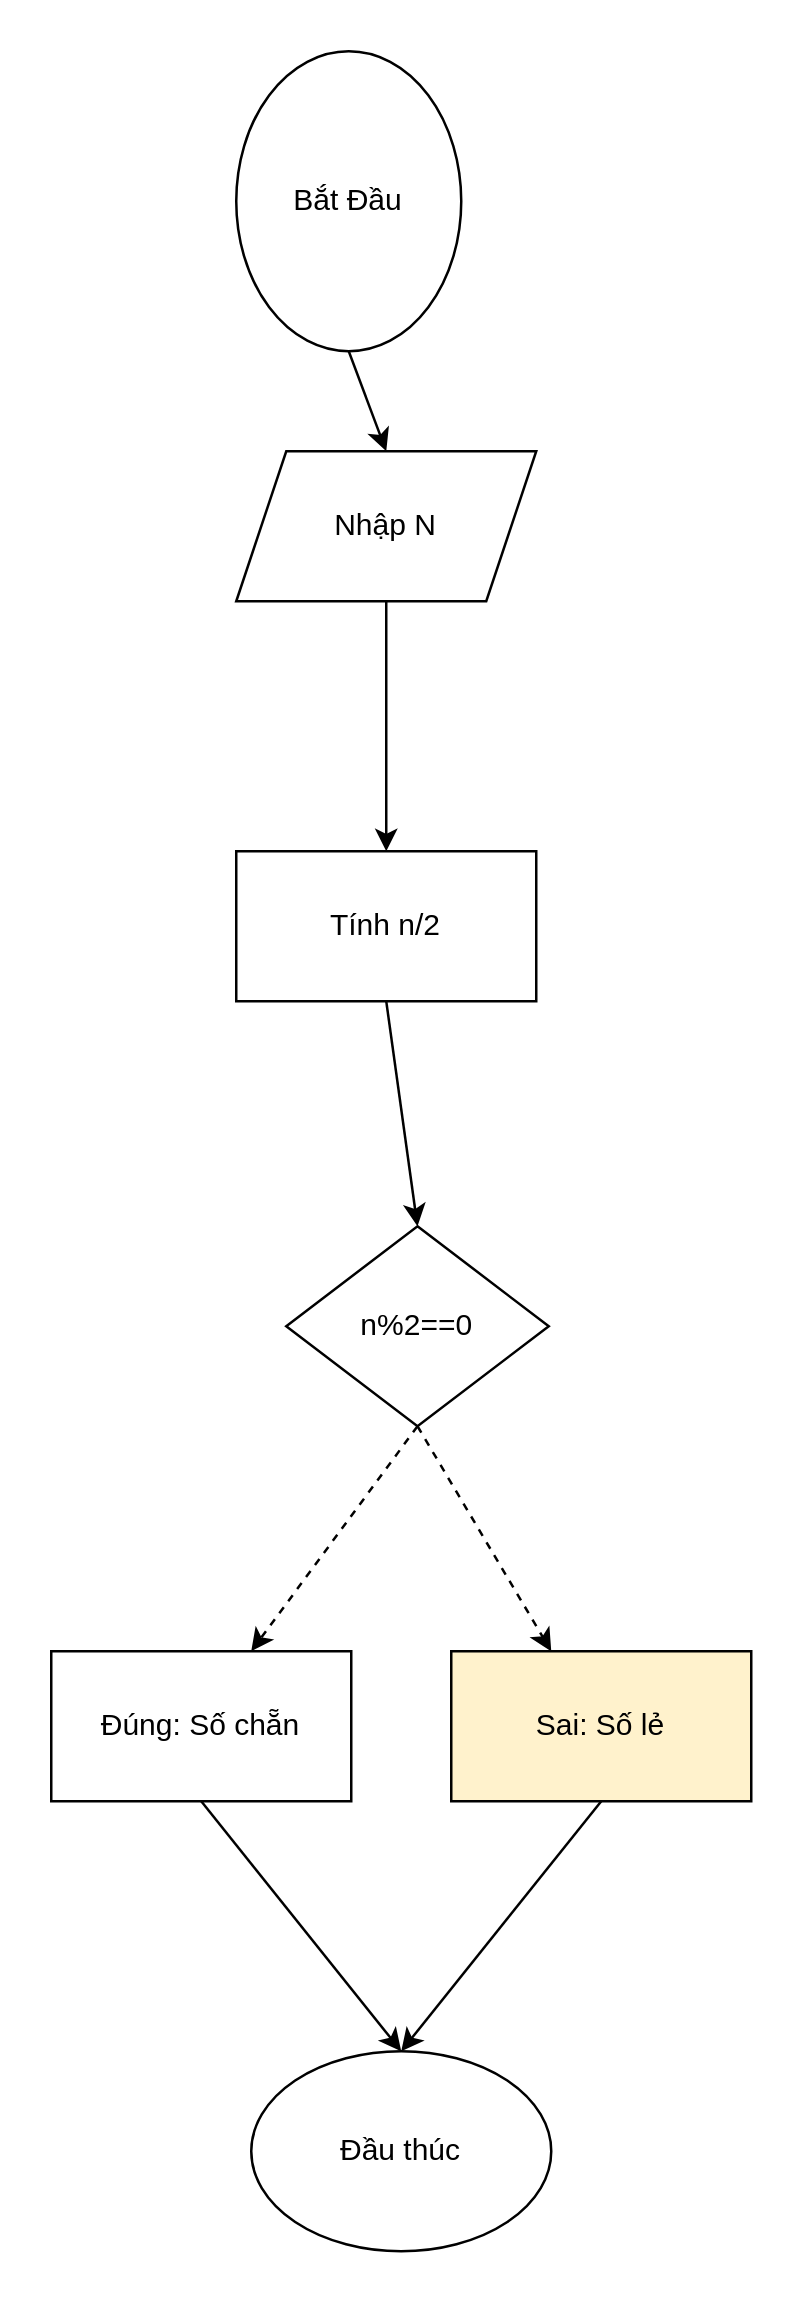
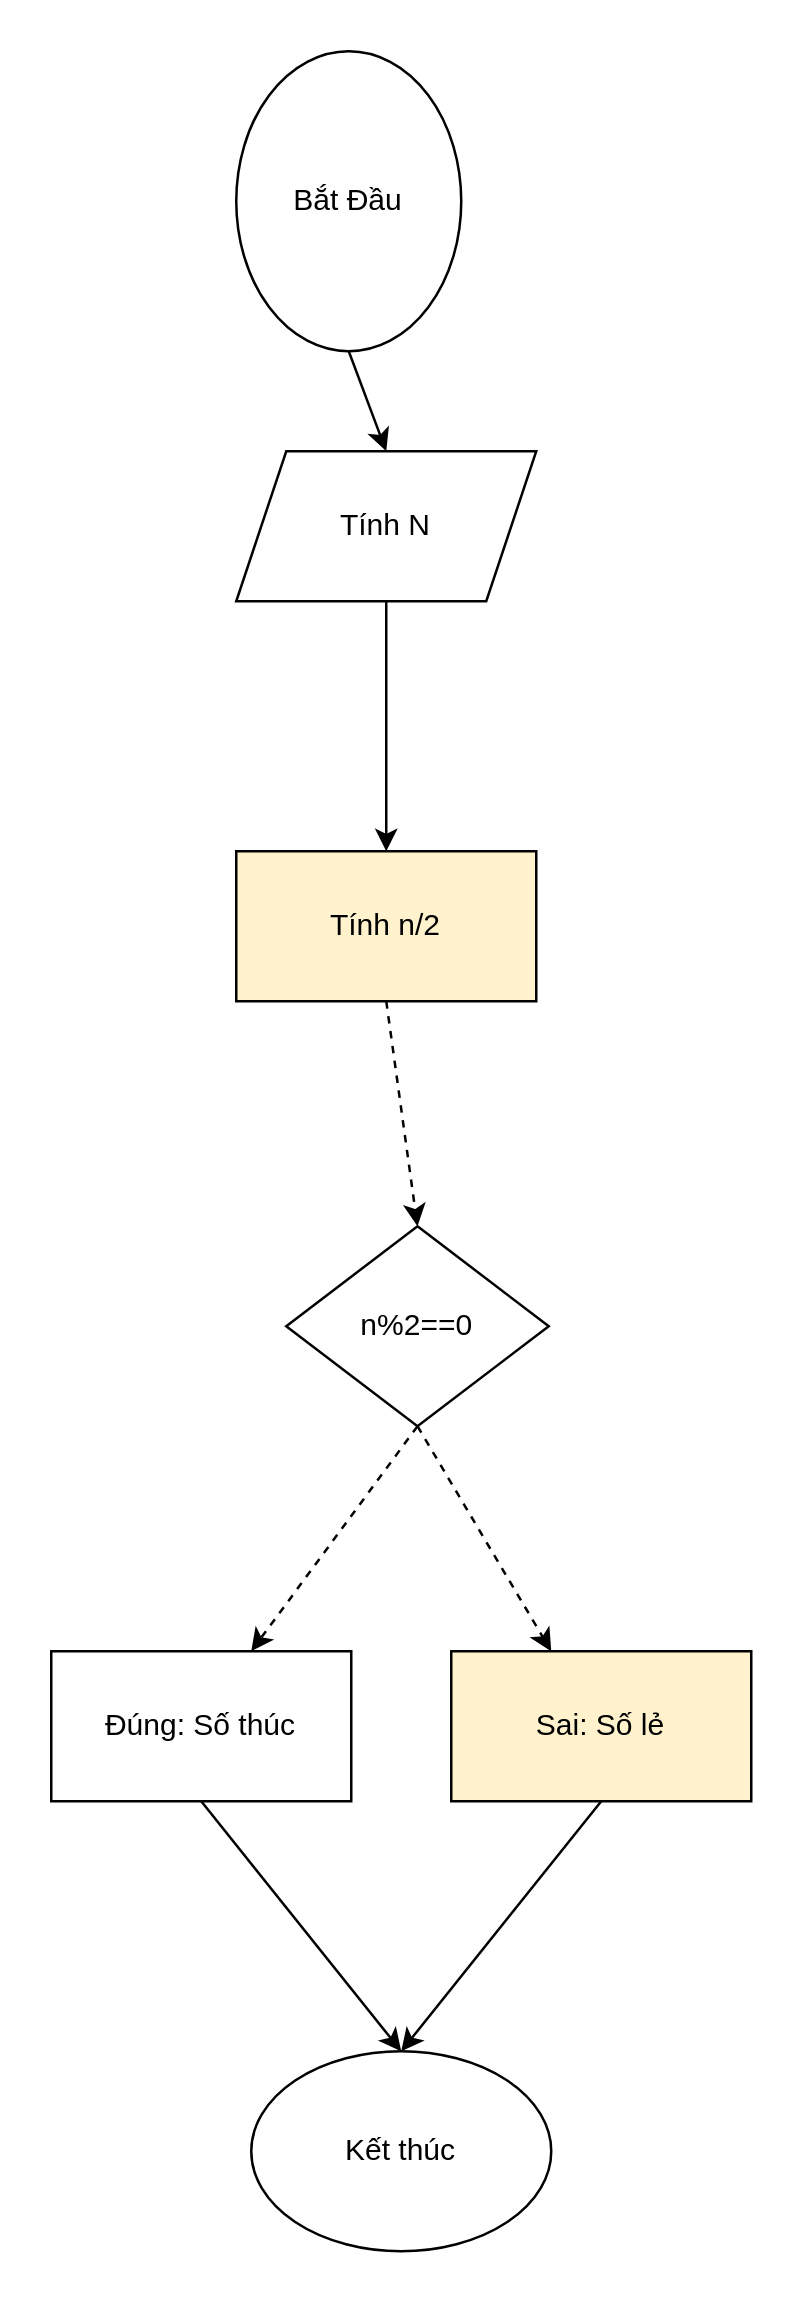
- <mxCell id="4" value="Nhập N" style="shape=parallelogram;perimeter=parallelogramPerimeter;whiteSpace=wrap;html=1;fixedSize=1;" vertex="1" parent="1"><mxGeometry x="94" y="180" width="120" height="60" as="geometry" /></mxCell>
+ <mxCell id="4" value="Tính N" style="shape=parallelogram;perimeter=parallelogramPerimeter;whiteSpace=wrap;html=1;fixedSize=1;" vertex="1" parent="1"><mxGeometry x="94" y="180" width="120" height="60" as="geometry" /></mxCell>
- <mxCell id="6" value="Tính n/2" style="rounded=0;whiteSpace=wrap;html=1;" vertex="1" parent="1"><mxGeometry x="94" y="340" width="120" height="60" as="geometry" /></mxCell>
+ <mxCell id="6" value="Tính n/2" style="rounded=0;whiteSpace=wrap;html=1;fillColor=#fff2cc;" vertex="1" parent="1"><mxGeometry x="94" y="340" width="120" height="60" as="geometry" /></mxCell>
- <mxCell id="8" value="" style="endArrow=classic;html=1;rounded=0;exitX=0.5;exitY=1;exitDx=0;exitDy=0;entryX=0.5;entryY=0;entryDx=0;entryDy=0;" edge="1" parent="1" source="6" target="7"><mxGeometry width="50" height="50" relative="1" as="geometry"><mxPoint x="130" y="580" as="sourcePoint" /><mxPoint x="180" y="530" as="targetPoint" /></mxGeometry></mxCell>
+ <mxCell id="8" value="" style="endArrow=classic;html=1;rounded=0;exitX=0.5;exitY=1;exitDx=0;exitDy=0;entryX=0.5;entryY=0;entryDx=0;entryDy=0;dashed=1;" edge="1" parent="1" source="6" target="7"><mxGeometry width="50" height="50" relative="1" as="geometry"><mxPoint x="130" y="580" as="sourcePoint" /><mxPoint x="180" y="530" as="targetPoint" /></mxGeometry></mxCell>
- <mxCell id="12" value="Đúng: Số chẵn" style="rounded=0;whiteSpace=wrap;html=1;" vertex="1" parent="1"><mxGeometry x="20" y="660" width="120" height="60" as="geometry" /></mxCell>
+ <mxCell id="12" value="Đúng: Số thúc" style="rounded=0;whiteSpace=wrap;html=1;" vertex="1" parent="1"><mxGeometry x="20" y="660" width="120" height="60" as="geometry" /></mxCell>
- <mxCell id="15" value="Đầu thúc" style="ellipse;whiteSpace=wrap;html=1;" vertex="1" parent="1"><mxGeometry x="100" y="820" width="120" height="80" as="geometry" /></mxCell>
+ <mxCell id="15" value="Kết thúc" style="ellipse;whiteSpace=wrap;html=1;" vertex="1" parent="1"><mxGeometry x="100" y="820" width="120" height="80" as="geometry" /></mxCell>
